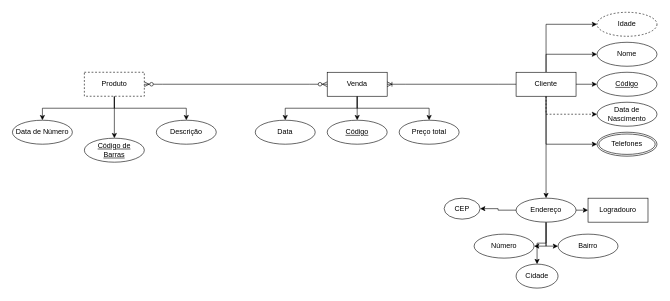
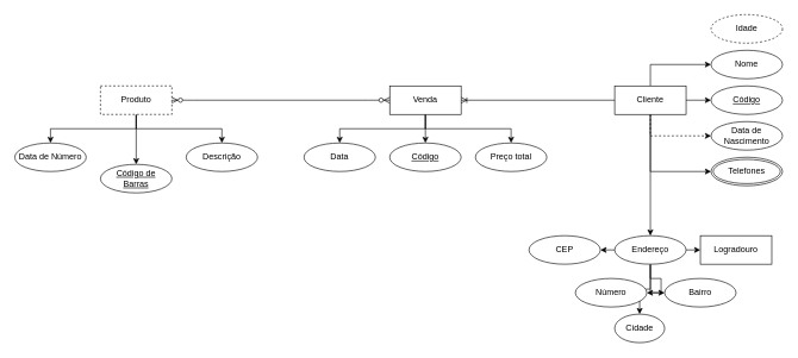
- <mxCell id="6" style="edgeStyle=orthogonalEdgeStyle;rounded=0;orthogonalLoop=1;jettySize=auto;html=1;exitX=0.5;exitY=0;exitDx=0;exitDy=0;entryX=0;entryY=0.5;entryDx=0;entryDy=0;" edge="1" parent="1" source="12" target="13"><mxGeometry relative="1" as="geometry"><mxPoint x="960" y="30" as="targetPoint" /></mxGeometry></mxCell>
- <mxCell id="20" value="CEP" style="ellipse;whiteSpace=wrap;html=1;align=center;" vertex="1" parent="1"><mxGeometry x="740" y="330" width="60" height="35" as="geometry" /></mxCell>
+ <mxCell id="20" value="CEP" style="ellipse;whiteSpace=wrap;html=1;align=center;" vertex="1" parent="1"><mxGeometry x="740" y="330" width="100" height="40" as="geometry" /></mxCell>
- <mxCell id="21" value="Número" style="ellipse;whiteSpace=wrap;html=1;align=center;" vertex="1" parent="1"><mxGeometry x="790" y="390" width="100" height="40" as="geometry" /></mxCell>
+ <mxCell id="21" value="Número" style="ellipse;whiteSpace=wrap;html=1;align=center;" vertex="1" parent="1"><mxGeometry x="805" y="390" width="100" height="40" as="geometry" /></mxCell>
